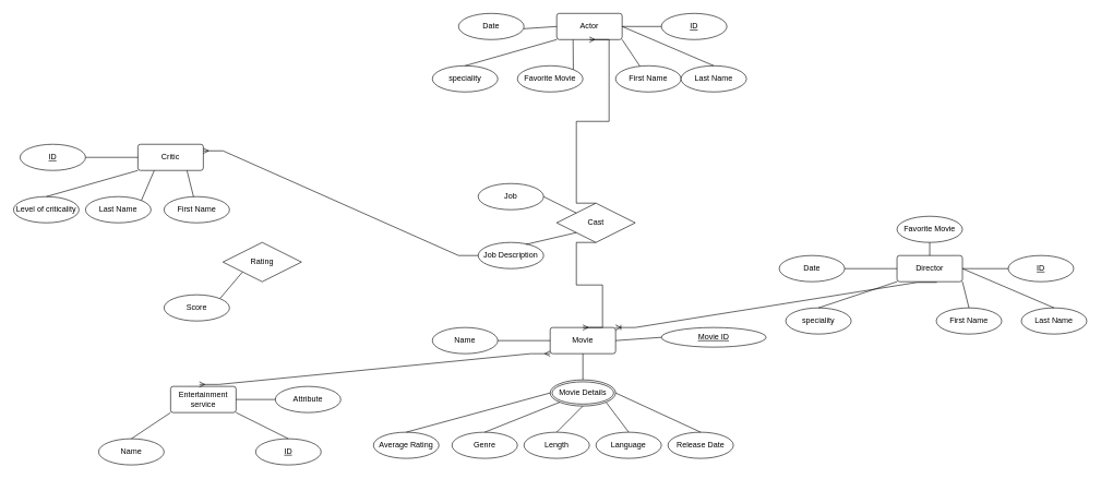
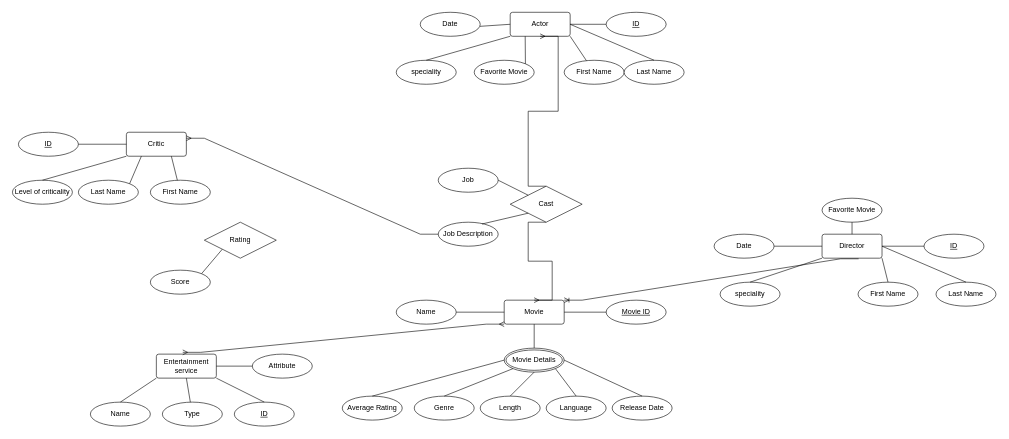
- <mxCell id="31" value="Movie ID" style="ellipse;whiteSpace=wrap;html=1;align=center;fontStyle=4;" parent="1" vertex="1"><mxGeometry x="1010" y="500" width="160" height="30" as="geometry" /></mxCell>
+ <mxCell id="31" value="Movie ID" style="ellipse;whiteSpace=wrap;html=1;align=center;fontStyle=4;" parent="1" vertex="1"><mxGeometry x="1010" y="500" width="100" height="40" as="geometry" /></mxCell>
+ <mxCell id="63" value="" style="endArrow=none;html=1;rounded=0;exitX=0.5;exitY=1;exitDx=0;exitDy=0;" parent="1" source="56" target="58" edge="1"><mxGeometry relative="1" as="geometry"><mxPoint x="400" y="830" as="sourcePoint" /><mxPoint x="560" y="830" as="targetPoint" /></mxGeometry></mxCell>
+ <mxCell id="58" value="Type" style="ellipse;whiteSpace=wrap;html=1;align=center;" parent="1" vertex="1"><mxGeometry x="270" y="670" width="100" height="40" as="geometry" /></mxCell>
